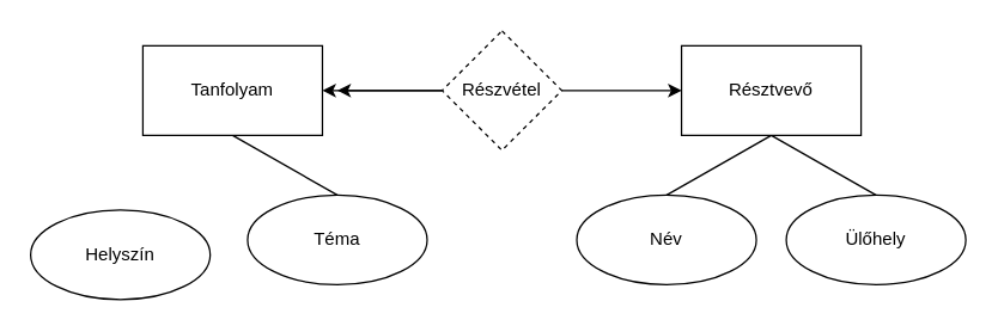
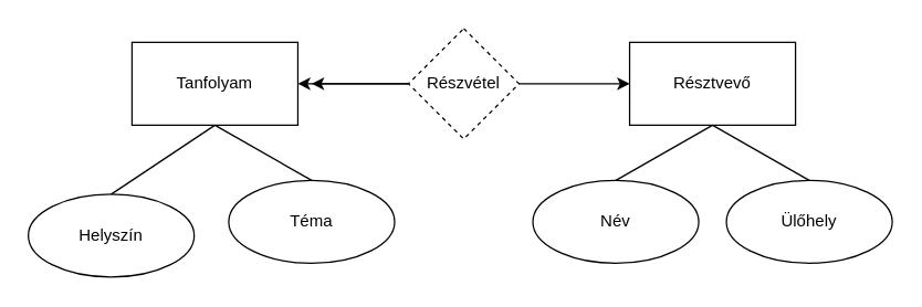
+ <mxCell id="3" style="rounded=0;orthogonalLoop=1;jettySize=auto;html=1;exitX=0.5;exitY=1;exitDx=0;exitDy=0;entryX=0.5;entryY=0;entryDx=0;entryDy=0;endArrow=none;startFill=0;" edge="1" parent="1" source="5" target="2"><mxGeometry relative="1" as="geometry" /></mxCell>
